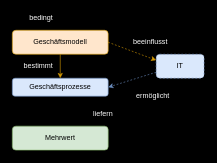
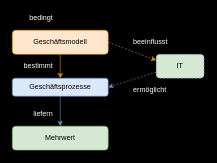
- <mxCell id="7" value="IT" style="rounded=1;whiteSpace=wrap;html=1;fillColor=#dae8fc;strokeColor=#6c8ebf;dashed=1;strokeWidth=1;perimeterSpacing=0;" parent="1" vertex="1"><mxGeometry x="260" y="90" width="80" height="40" as="geometry" /></mxCell>
+ <mxCell id="7" value="IT" style="rounded=1;whiteSpace=wrap;html=1;fillColor=#d5e8d4;strokeColor=#6c8ebf;dashed=1;strokeWidth=1;perimeterSpacing=0;" parent="1" vertex="1"><mxGeometry x="260" y="90" width="80" height="40" as="geometry" /></mxCell>
- <mxCell id="14" value="ermöglicht" style="text;html=1;strokeColor=none;fillColor=none;align=left;verticalAlign=middle;whiteSpace=wrap;rounded=0;fontColor=#FFFFFF;" parent="1" vertex="1"><mxGeometry x="225" y="150" width="80" height="20" as="geometry" /></mxCell>
+ <mxCell id="14" value="ermöglicht" style="text;html=1;strokeColor=none;fillColor=none;align=left;verticalAlign=middle;whiteSpace=wrap;rounded=0;fontColor=#FFFFFF;" parent="1" vertex="1"><mxGeometry x="220" y="140" width="80" height="20" as="geometry" /></mxCell>
- <mxCell id="12" value="liefern" style="text;html=1;strokeColor=none;fillColor=none;align=right;verticalAlign=middle;whiteSpace=wrap;rounded=0;fontColor=#FFFFFF;" parent="1" vertex="1"><mxGeometry x="120" y="180" width="70" height="20" as="geometry" /></mxCell>
+ <mxCell id="12" value="liefern" style="text;html=1;strokeColor=none;fillColor=none;align=right;verticalAlign=middle;whiteSpace=wrap;rounded=0;fontColor=#FFFFFF;" parent="1" vertex="1"><mxGeometry x="20" y="180" width="70" height="20" as="geometry" /></mxCell>
+ <mxCell id="6" value="" style="endArrow=classic;html=1;exitX=0.5;exitY=1;exitDx=0;exitDy=0;entryX=0.5;entryY=0;entryDx=0;entryDy=0;fillColor=#dae8fc;strokeColor=#6c8ebf;" parent="1" source="3" target="4" edge="1"><mxGeometry width="50" height="50" relative="1" as="geometry"><mxPoint x="220" y="200" as="sourcePoint" /><mxPoint x="270" y="150" as="targetPoint" /></mxGeometry></mxCell>
